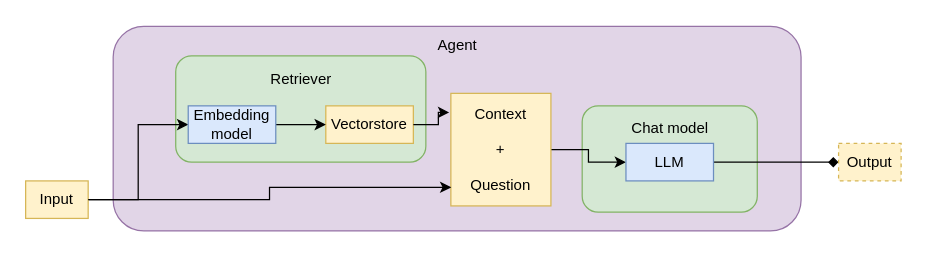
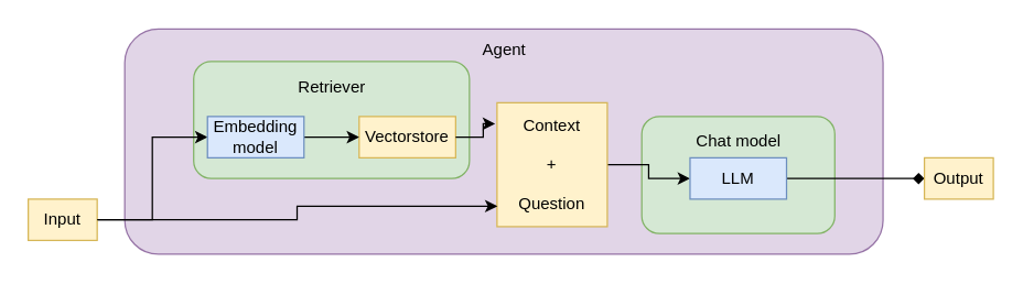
- <mxCell id="17" value="Output" style="rounded=0;whiteSpace=wrap;html=1;fillColor=#fff2cc;strokeColor=#d6b656;dashed=1;" vertex="1" parent="1"><mxGeometry x="670" y="114" width="50" height="30" as="geometry" /></mxCell>
+ <mxCell id="17" value="Output" style="rounded=0;whiteSpace=wrap;html=1;fillColor=#fff2cc;strokeColor=#d6b656;" vertex="1" parent="1"><mxGeometry x="670" y="114" width="50" height="30" as="geometry" /></mxCell>
